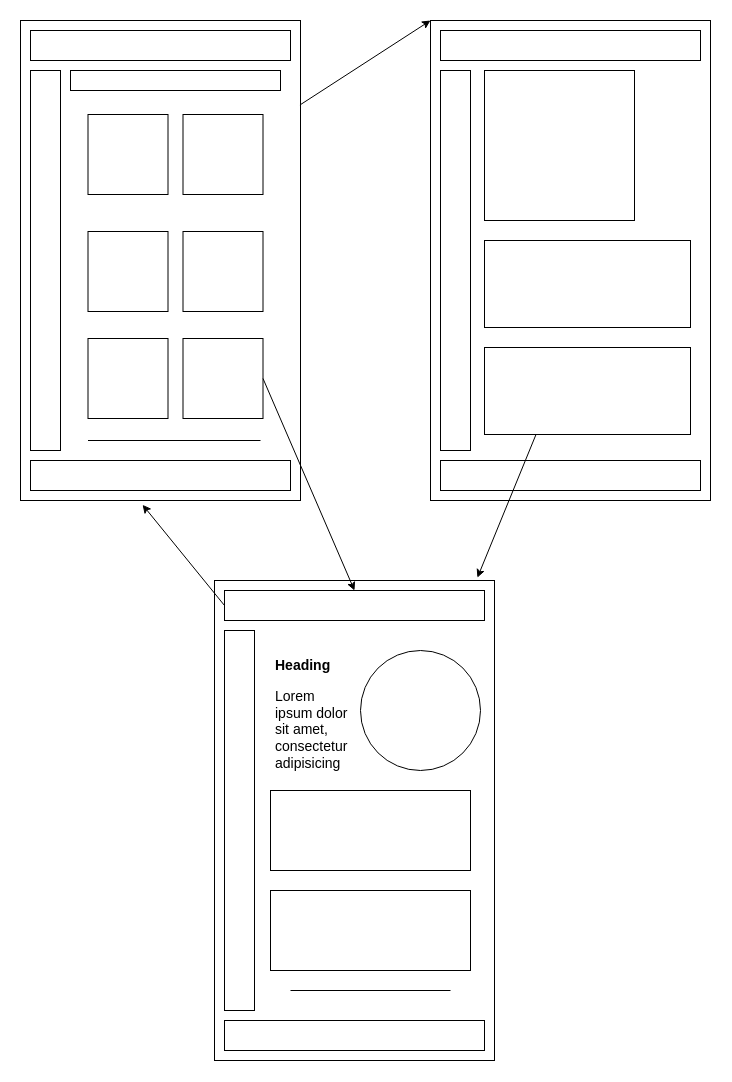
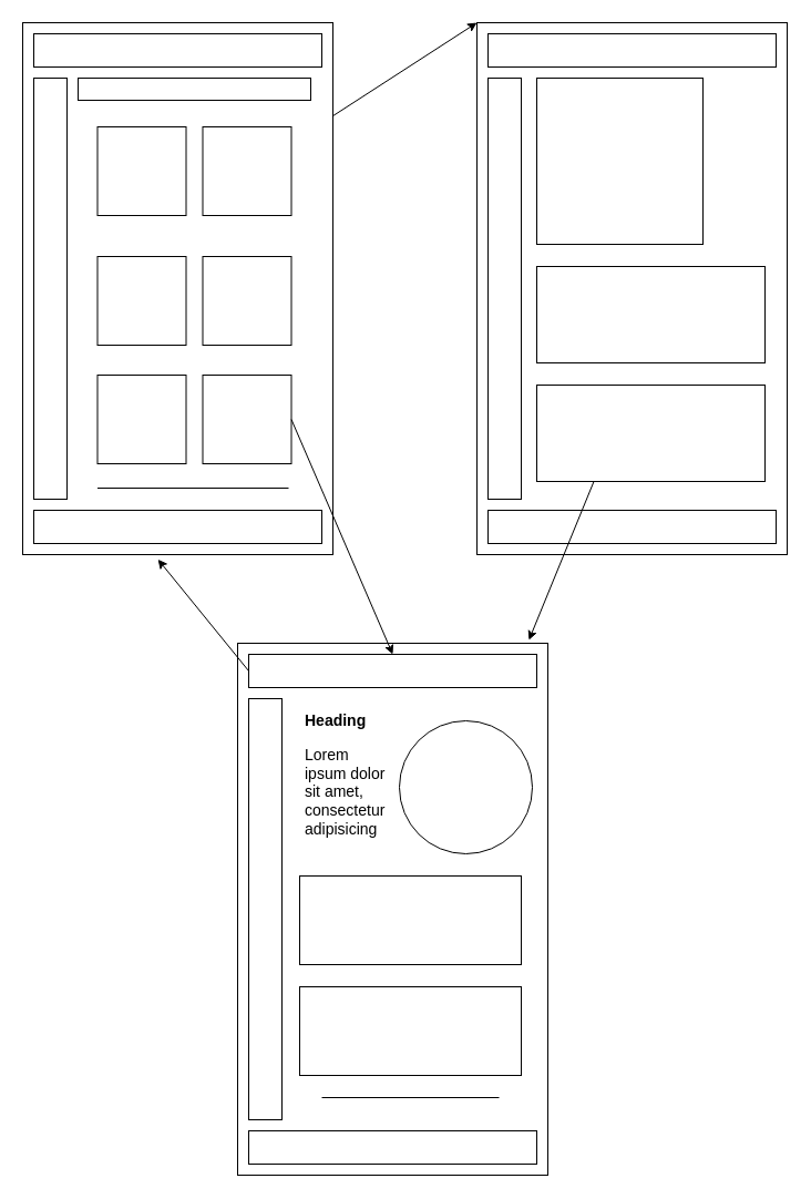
- <mxCell id="29" value="&lt;h1 style=&quot;margin-top: 0px; font-size: 14px;&quot;&gt;Heading&lt;/h1&gt;&lt;p style=&quot;font-size: 14px;&quot;&gt;Lorem ipsum dolor sit amet, consectetur adipisicing elit, sed do eiusmod tempor incididunt ut labore et dolore magna aliqua.&lt;/p&gt;" style="text;html=1;whiteSpace=wrap;overflow=hidden;rounded=0;fontSize=14;" vertex="1" parent="1"><mxGeometry x="272.5" y="650" width="77.5" height="120" as="geometry" /></mxCell>
+ <mxCell id="29" value="&lt;h1 style=&quot;margin-top: 0px; font-size: 14px;&quot;&gt;Heading&lt;/h1&gt;&lt;p style=&quot;font-size: 14px;&quot;&gt;Lorem ipsum dolor sit amet, consectetur adipisicing elit, sed do eiusmod tempor incididunt ut labore et dolore magna aliqua.&lt;/p&gt;" style="text;html=1;whiteSpace=wrap;overflow=hidden;rounded=0;fontSize=14;" vertex="1" parent="1"><mxGeometry x="272.5" y="635" width="77.5" height="120" as="geometry" /></mxCell>
